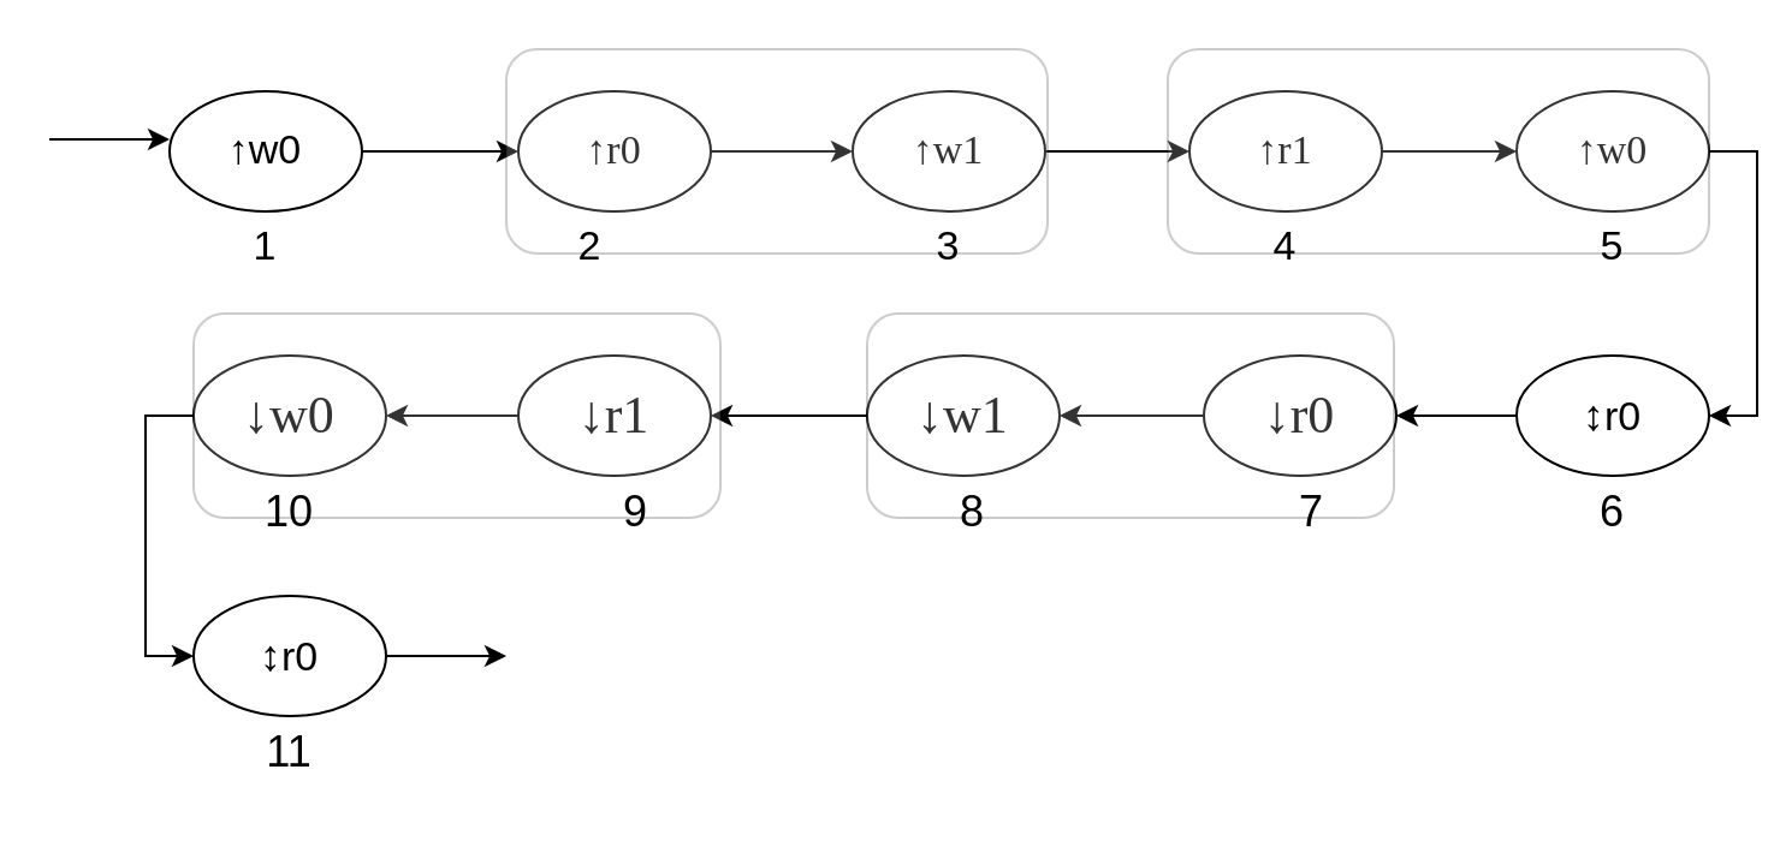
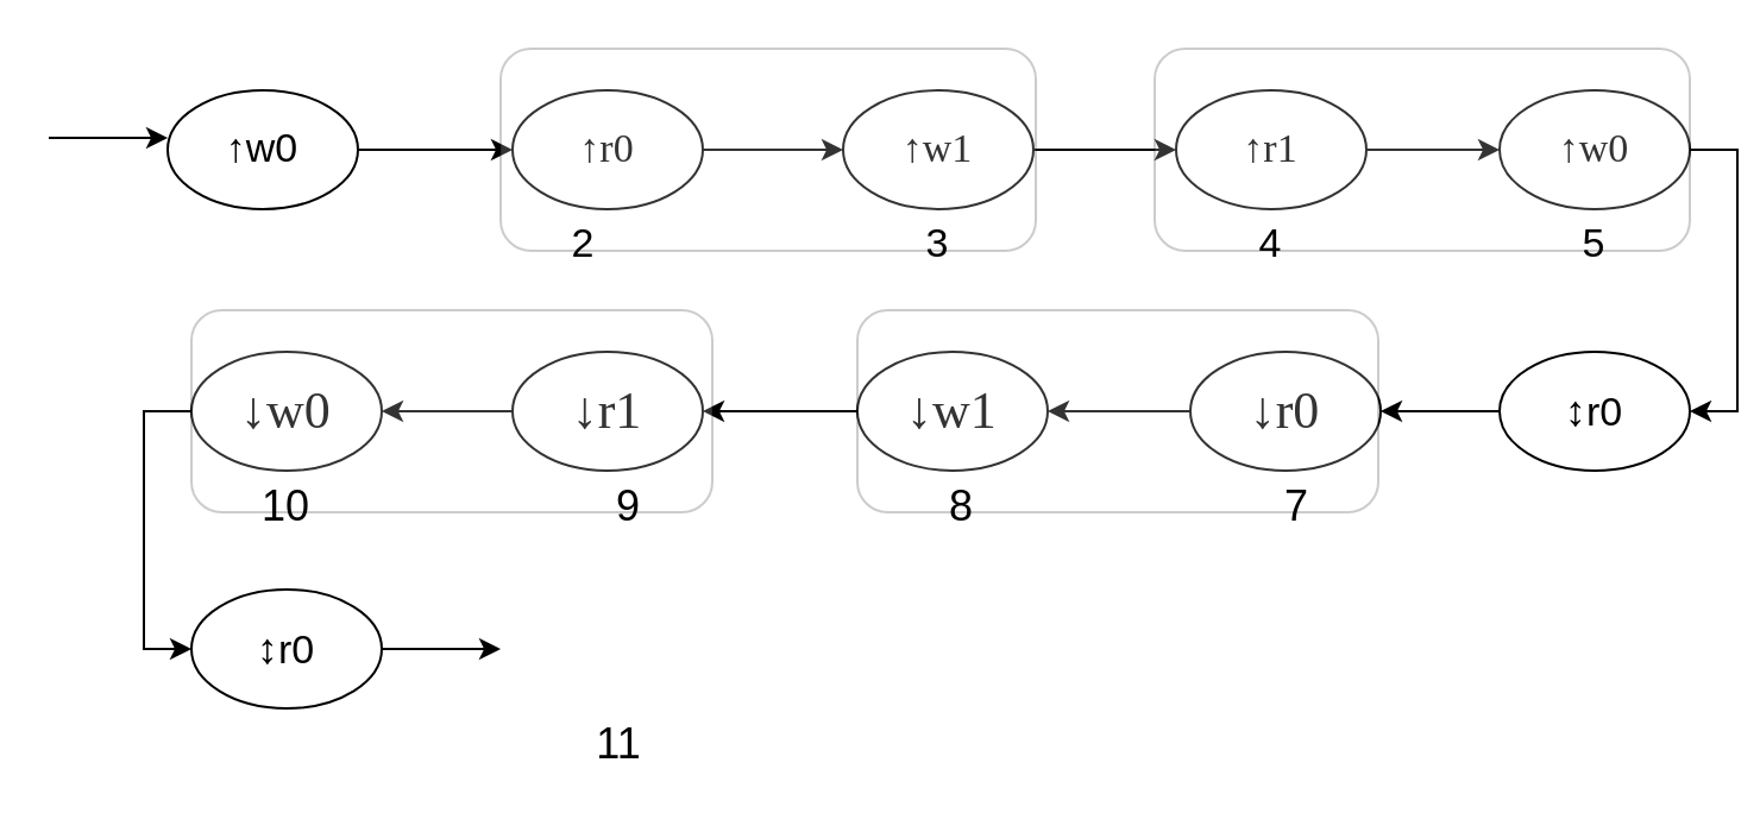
- <mxCell id="11" value="1" style="text;html=1;strokeColor=none;fillColor=none;align=center;verticalAlign=middle;whiteSpace=wrap;rounded=0;glass=0;fontSize=17;opacity=20;" vertex="1" parent="1"><mxGeometry x="80" y="87.5" width="60" height="30" as="geometry" /></mxCell>
- <mxCell id="34" value="6" style="text;html=1;strokeColor=none;fillColor=none;align=center;verticalAlign=middle;whiteSpace=wrap;rounded=0;glass=0;fontSize=18;opacity=20;" vertex="1" parent="1"><mxGeometry x="640" y="197.5" width="60" height="30" as="geometry" /></mxCell>
- <mxCell id="39" value="11" style="text;html=1;strokeColor=none;fillColor=none;align=center;verticalAlign=middle;whiteSpace=wrap;rounded=0;glass=0;fontSize=18;opacity=20;" vertex="1" parent="1"><mxGeometry x="90" y="297.5" width="60" height="30" as="geometry" /></mxCell>
+ <mxCell id="39" value="11" style="text;html=1;strokeColor=none;fillColor=none;align=center;verticalAlign=middle;whiteSpace=wrap;rounded=0;glass=0;fontSize=18;opacity=20;" vertex="1" parent="1"><mxGeometry x="230" y="297.5" width="60" height="30" as="geometry" /></mxCell>
